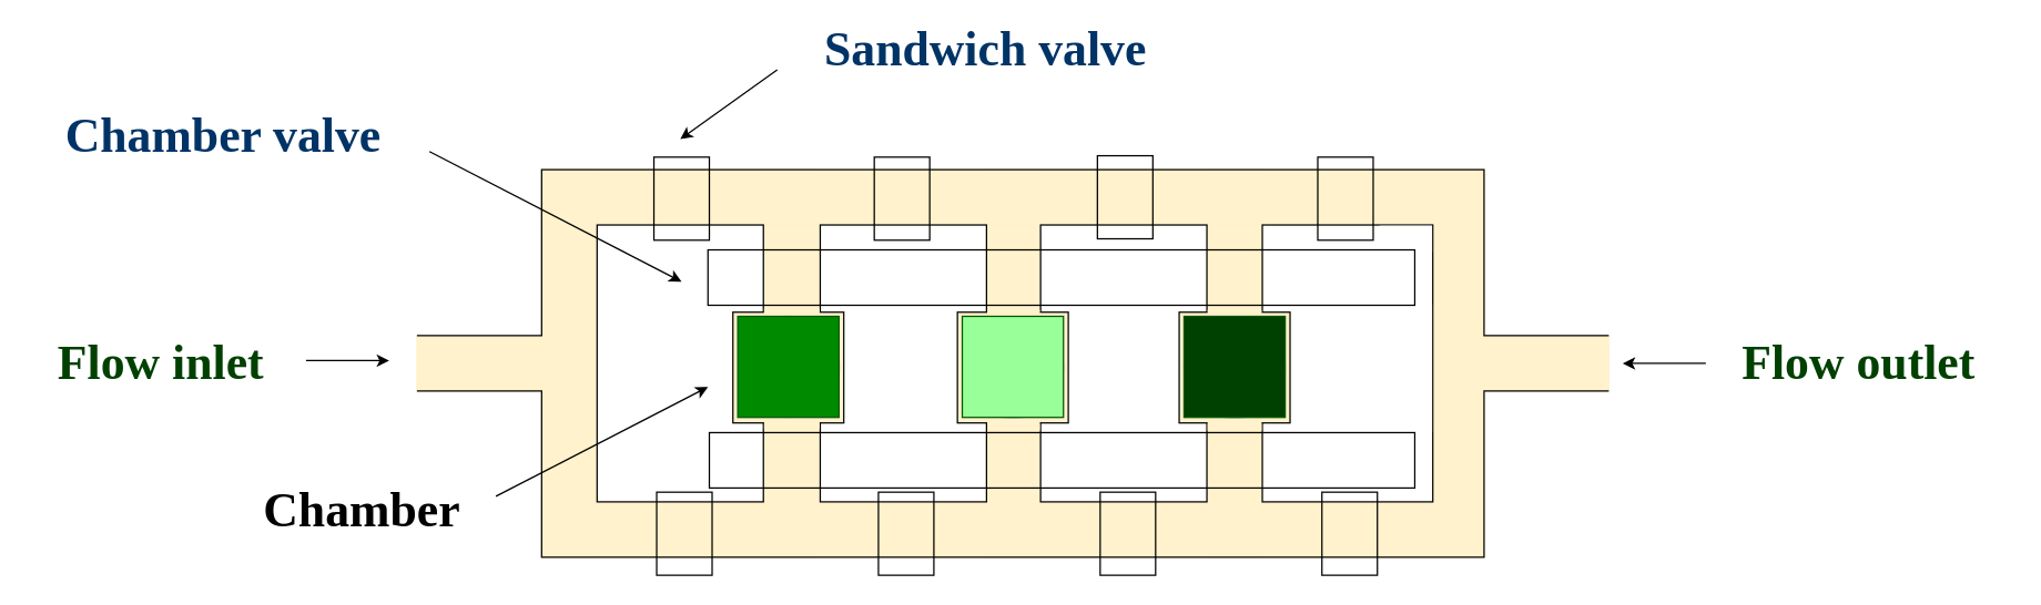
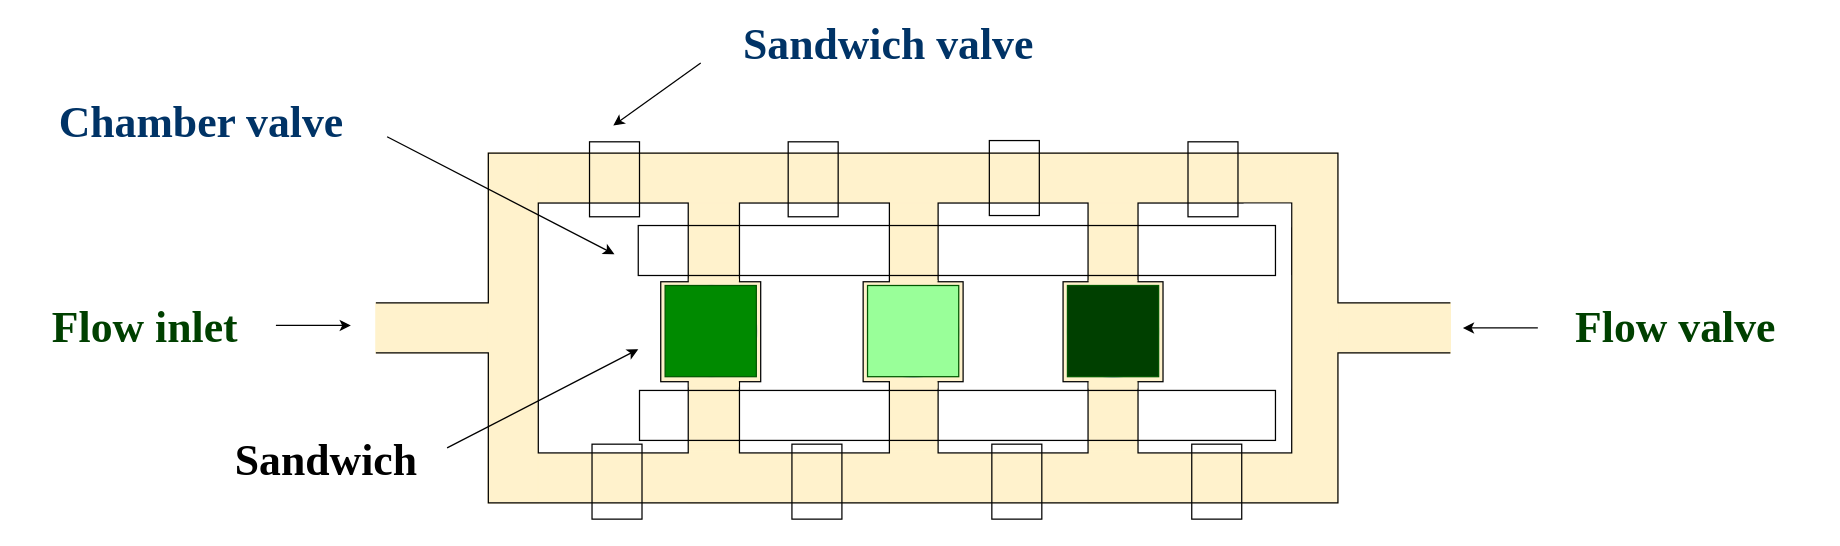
- <mxCell id="47" value="&lt;font style=&quot;font-size: 35px&quot; face=&quot;Georgia&quot;&gt;&lt;span&gt;&lt;font style=&quot;font-size: 35px&quot;&gt;Flow outlet&lt;br&gt;&lt;/font&gt;&lt;/span&gt;&lt;/font&gt;" style="text;html=1;align=center;verticalAlign=middle;resizable=0;points=[];autosize=1;fontStyle=1;fontColor=#004000;" vertex="1" parent="1"><mxGeometry x="1230" y="247" width="220" height="30" as="geometry" /></mxCell>
+ <mxCell id="47" value="&lt;font style=&quot;font-size: 35px&quot; face=&quot;Georgia&quot;&gt;&lt;span&gt;&lt;font style=&quot;font-size: 35px&quot;&gt;Flow valve&lt;br&gt;&lt;/font&gt;&lt;/span&gt;&lt;/font&gt;" style="text;html=1;align=center;verticalAlign=middle;resizable=0;points=[];autosize=1;fontStyle=1;fontColor=#004000;" vertex="1" parent="1"><mxGeometry x="1230" y="247" width="220" height="30" as="geometry" /></mxCell>
- <mxCell id="45" value="&lt;font style=&quot;font-size: 35px&quot;&gt;&lt;b&gt;&lt;font style=&quot;font-size: 35px&quot;&gt;Chamber&lt;br&gt;&lt;/font&gt;&lt;/b&gt;&lt;/font&gt;" style="text;html=1;align=center;verticalAlign=middle;resizable=0;points=[];autosize=1;fontFamily=Georgia;" vertex="1" parent="1"><mxGeometry x="170" y="353" width="180" height="30" as="geometry" /></mxCell>
+ <mxCell id="45" value="&lt;font style=&quot;font-size: 35px&quot;&gt;&lt;b&gt;&lt;font style=&quot;font-size: 35px&quot;&gt;Sandwich&lt;br&gt;&lt;/font&gt;&lt;/b&gt;&lt;/font&gt;" style="text;html=1;align=center;verticalAlign=middle;resizable=0;points=[];autosize=1;fontFamily=Georgia;" vertex="1" parent="1"><mxGeometry x="170" y="353" width="180" height="30" as="geometry" /></mxCell>
